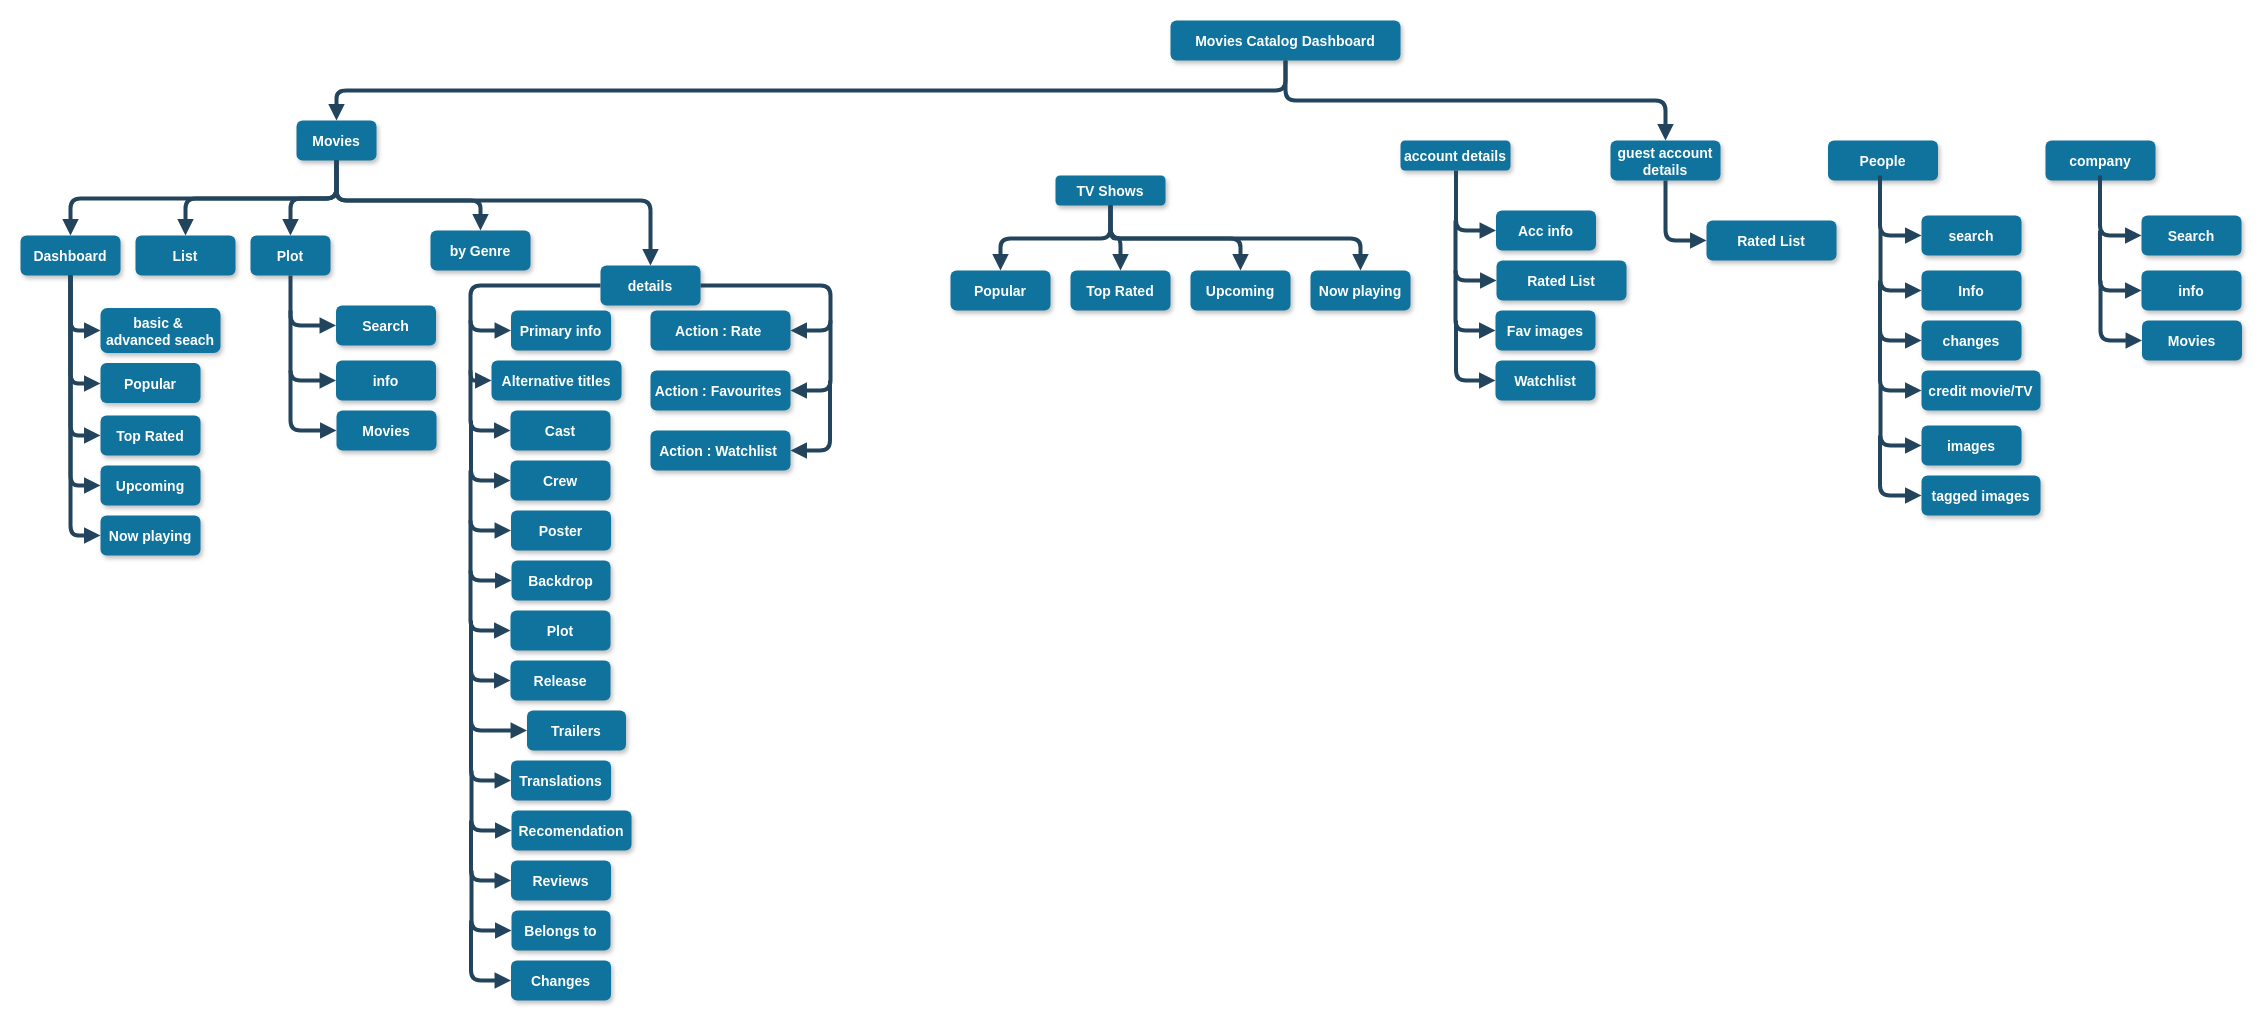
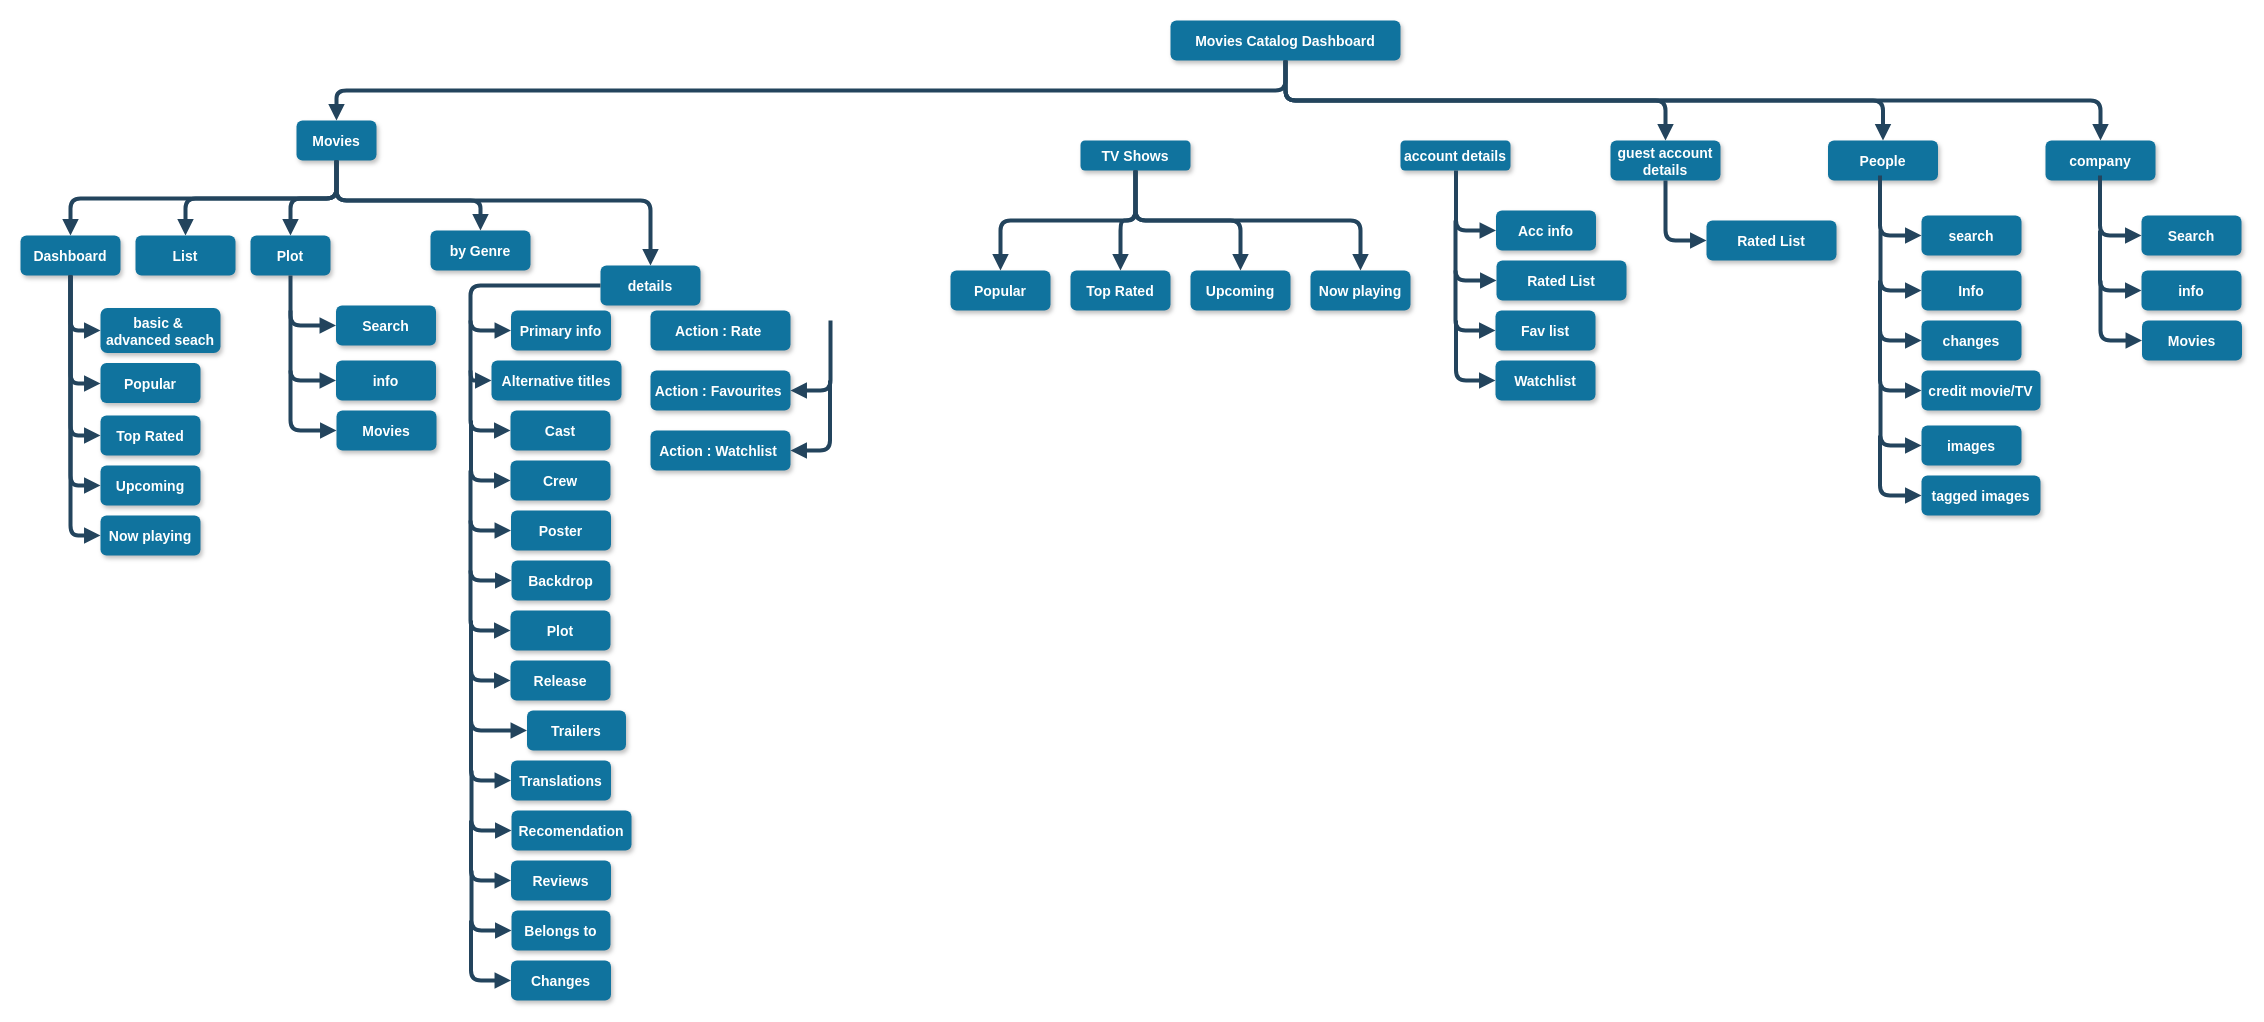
+ <mxCell id="81" value="" style="edgeStyle=elbowEdgeStyle;elbow=vertical;strokeWidth=4;endArrow=block;endFill=1;fontStyle=1;strokeColor=#23445D;entryX=0.5;entryY=0;entryDx=0;entryDy=0;exitX=0.5;exitY=1;exitDx=0;exitDy=0;" parent="1" source="2" target="80" edge="1"><mxGeometry x="469" y="-145" width="100" height="100" as="geometry"><mxPoint x="1080" y="55" as="sourcePoint" /><mxPoint x="1724" y="145" as="targetPoint" /></mxGeometry></mxCell>
+ <mxCell id="77" value="" style="edgeStyle=elbowEdgeStyle;elbow=vertical;strokeWidth=4;endArrow=block;endFill=1;fontStyle=1;strokeColor=#23445D;entryX=0.5;entryY=0;entryDx=0;entryDy=0;exitX=0.5;exitY=1;exitDx=0;exitDy=0;" parent="1" source="2" target="76" edge="1"><mxGeometry x="249" y="-145" width="100" height="100" as="geometry"><mxPoint x="860" y="55" as="sourcePoint" /><mxPoint x="1504" y="145" as="targetPoint" /></mxGeometry></mxCell>
- <mxCell id="4" value="TV Shows" style="rounded=1;fillColor=#10739E;strokeColor=none;shadow=1;gradientColor=none;fontStyle=1;fontColor=#FFFFFF;fontSize=14;" parent="1" vertex="1"><mxGeometry x="1055" y="175" width="110" height="30" as="geometry" /></mxCell>
+ <mxCell id="4" value="TV Shows" style="rounded=1;fillColor=#10739E;strokeColor=none;shadow=1;gradientColor=none;fontStyle=1;fontColor=#FFFFFF;fontSize=14;" parent="1" vertex="1"><mxGeometry x="1080" y="140" width="110" height="30" as="geometry" /></mxCell>
- <mxCell id="58" value="" style="edgeStyle=elbowEdgeStyle;elbow=vertical;strokeWidth=4;endArrow=block;endFill=1;fontStyle=1;strokeColor=#23445D;entryX=1;entryY=0.5;entryDx=0;entryDy=0;exitX=1;exitY=0.5;exitDx=0;exitDy=0;" parent="1" source="27" target="57" edge="1"><mxGeometry x="-70" y="-100" width="100" height="100" as="geometry"><mxPoint x="480.5" y="280" as="sourcePoint" /><mxPoint x="520.5" y="340" as="targetPoint" /><Array as="points"><mxPoint x="830" y="300" /><mxPoint x="790" y="340" /><mxPoint x="770" y="310" /><mxPoint x="640" y="290" /><mxPoint x="580" y="280" /><mxPoint x="780" y="300" /><mxPoint x="630" y="290" /><mxPoint x="500" y="340" /></Array></mxGeometry></mxCell>
- <mxCell id="70" value="Fav images" style="rounded=1;fillColor=#10739E;strokeColor=none;shadow=1;gradientColor=none;fontStyle=1;fontColor=#FFFFFF;fontSize=14;" parent="1" vertex="1"><mxGeometry x="1495" y="310" width="100" height="40" as="geometry" /></mxCell>
+ <mxCell id="70" value="Fav list" style="rounded=1;fillColor=#10739E;strokeColor=none;shadow=1;gradientColor=none;fontStyle=1;fontColor=#FFFFFF;fontSize=14;" parent="1" vertex="1"><mxGeometry x="1495" y="310" width="100" height="40" as="geometry" /></mxCell>
